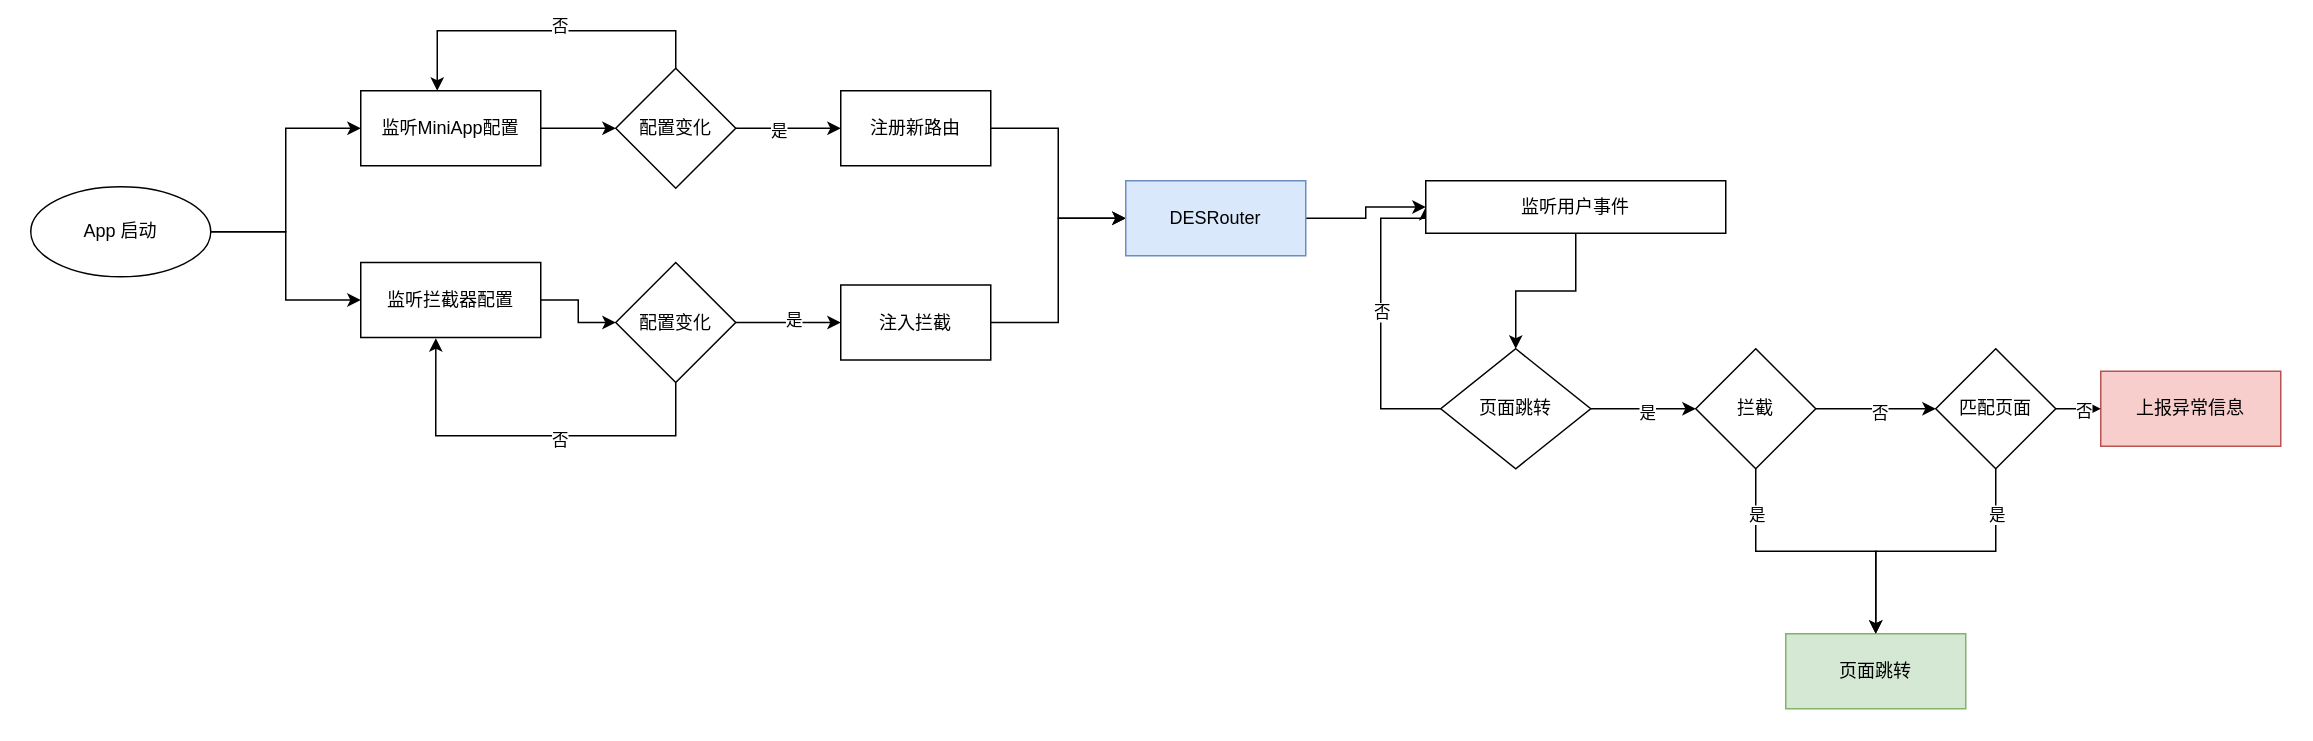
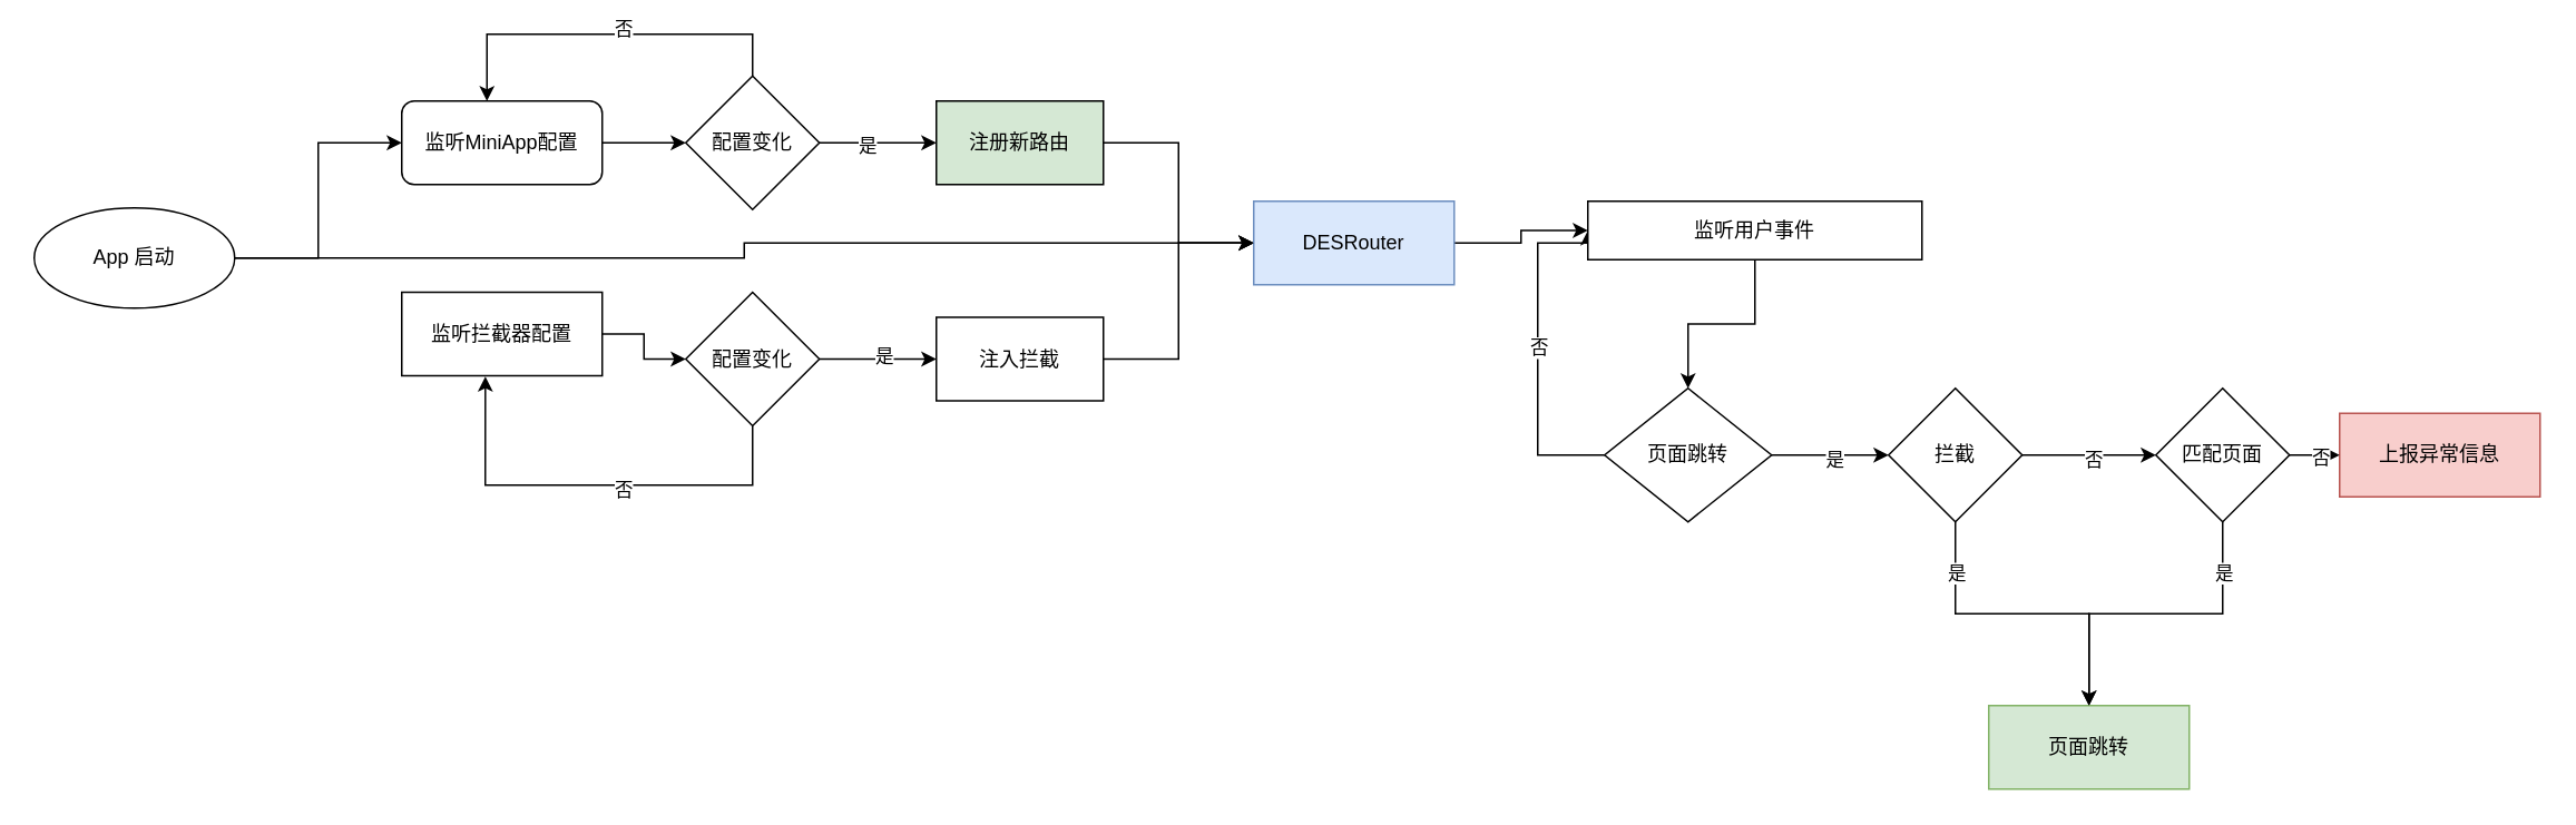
- <mxCell id="3" value="监听MiniApp配置" style="whiteSpace=wrap;html=1;" vertex="1" parent="1"><mxGeometry x="240" y="60" width="120" height="50" as="geometry" /></mxCell>
+ <mxCell id="3" value="监听MiniApp配置" style="whiteSpace=wrap;html=1;rounded=1;" vertex="1" parent="1"><mxGeometry x="240" y="60" width="120" height="50" as="geometry" /></mxCell>
- <mxCell id="17" value="注册新路由" style="whiteSpace=wrap;html=1;" vertex="1" parent="1"><mxGeometry x="560" y="60" width="100" height="50" as="geometry" /></mxCell>
+ <mxCell id="17" value="注册新路由" style="whiteSpace=wrap;html=1;fillColor=#d5e8d4;" vertex="1" parent="1"><mxGeometry x="560" y="60" width="100" height="50" as="geometry" /></mxCell>
- <mxCell id="30" style="edgeStyle=orthogonalEdgeStyle;rounded=0;orthogonalLoop=1;jettySize=auto;html=1;entryX=0;entryY=0.5;entryDx=0;entryDy=0;" edge="1" parent="1" source="31" target="5"><mxGeometry relative="1" as="geometry" /></mxCell>
+ <mxCell id="30" style="edgeStyle=orthogonalEdgeStyle;rounded=0;orthogonalLoop=1;jettySize=auto;html=1;" edge="1" parent="1" source="31" target="21"><mxGeometry relative="1" as="geometry" /></mxCell>
